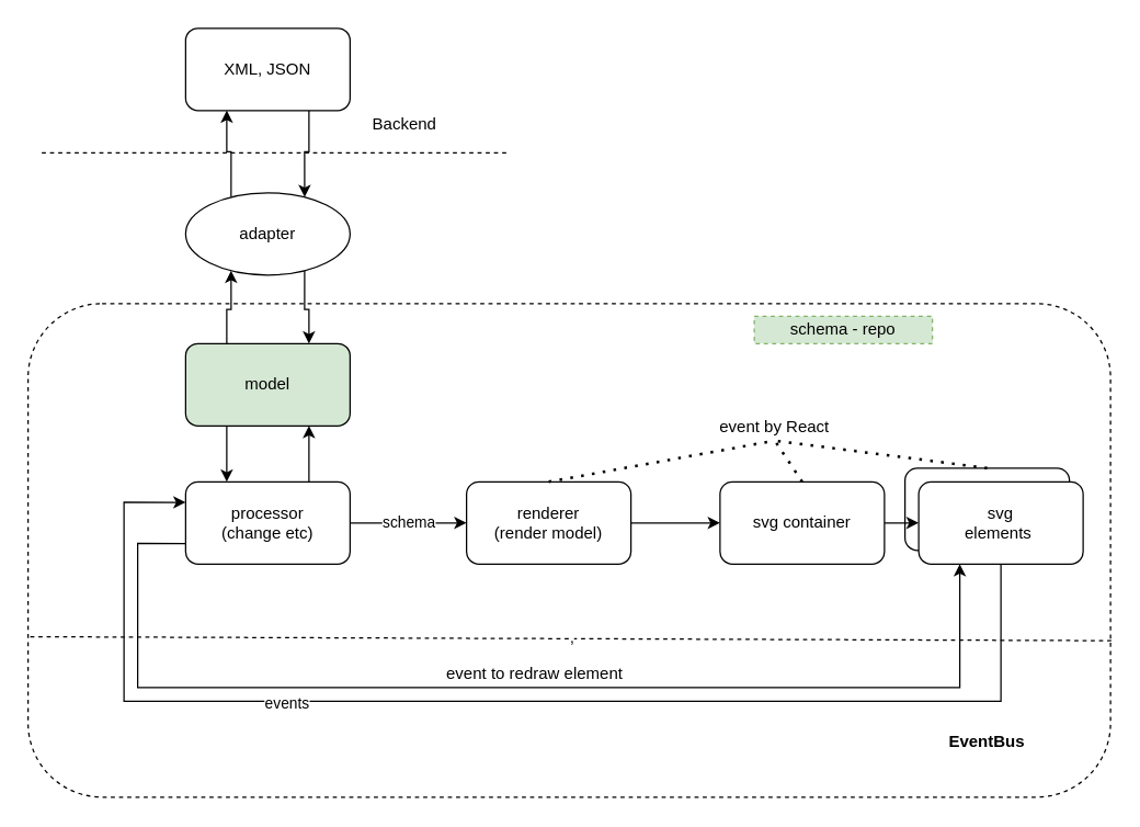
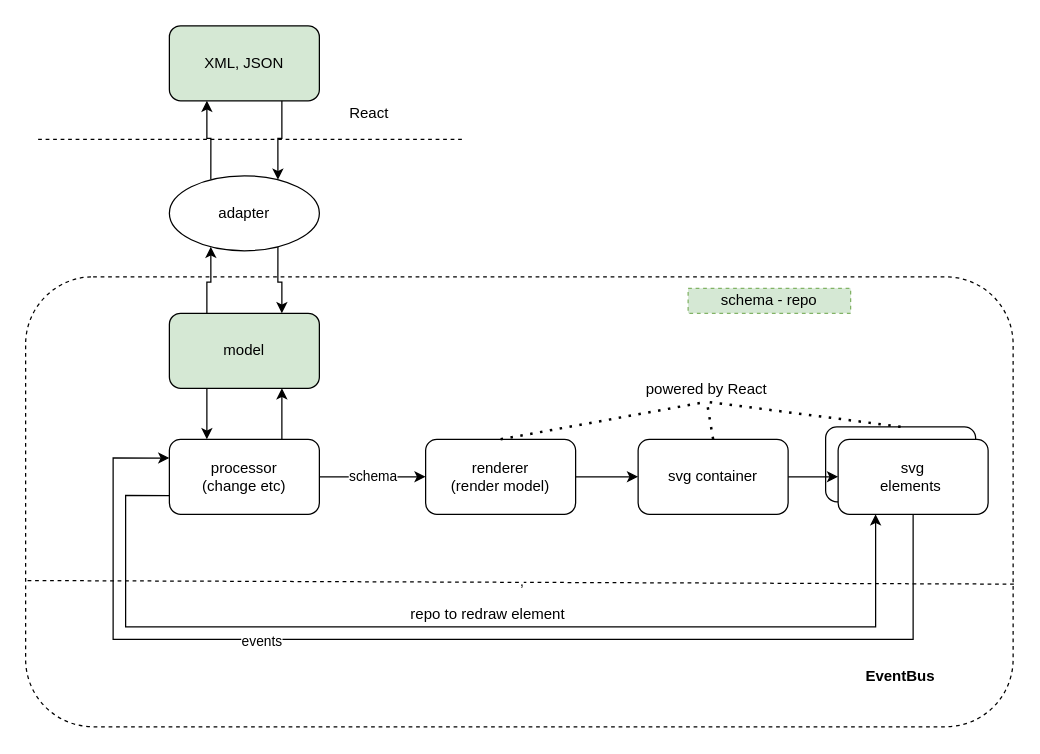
- <mxCell id="23" value="XML, JSON" style="whiteSpace=wrap;html=1;rounded=1;" parent="1" vertex="1"><mxGeometry x="135" y="20" width="120" height="60" as="geometry" /></mxCell>
+ <mxCell id="23" value="XML, JSON" style="whiteSpace=wrap;html=1;rounded=1;fillColor=#d5e8d4;" parent="1" vertex="1"><mxGeometry x="135" y="20" width="120" height="60" as="geometry" /></mxCell>
- <mxCell id="25" value="Backend" style="text;html=1;strokeColor=none;fillColor=none;align=center;verticalAlign=middle;whiteSpace=wrap;rounded=0;" parent="1" vertex="1"><mxGeometry x="275" y="80" width="40" height="20" as="geometry" /></mxCell>
+ <mxCell id="25" value="React" style="text;html=1;strokeColor=none;fillColor=none;align=center;verticalAlign=middle;whiteSpace=wrap;rounded=0;" parent="1" vertex="1"><mxGeometry x="275" y="80" width="40" height="20" as="geometry" /></mxCell>
- <mxCell id="30" value="event by React" style="text;html=1;strokeColor=none;fillColor=none;align=center;verticalAlign=middle;whiteSpace=wrap;rounded=0;dashed=1;" parent="1" vertex="1"><mxGeometry x="495" y="300.83" width="140" height="20" as="geometry" /></mxCell>
+ <mxCell id="30" value="powered by React" style="text;html=1;strokeColor=none;fillColor=none;align=center;verticalAlign=middle;whiteSpace=wrap;rounded=0;dashed=1;" parent="1" vertex="1"><mxGeometry x="495" y="300.83" width="140" height="20" as="geometry" /></mxCell>
- <mxCell id="15" value="svg container" style="rounded=1;whiteSpace=wrap;html=1;" parent="1" vertex="1"><mxGeometry x="525" y="350.83" width="120" height="60" as="geometry" /></mxCell>
+ <mxCell id="15" value="svg container" style="rounded=1;whiteSpace=wrap;html=1;" parent="1" vertex="1"><mxGeometry x="510" y="350.83" width="120" height="60" as="geometry" /></mxCell>
- <mxCell id="26" value="event to redraw element" style="text;html=1;strokeColor=none;fillColor=none;align=center;verticalAlign=middle;whiteSpace=wrap;rounded=0;dashed=1;" parent="1" vertex="1"><mxGeometry x="320" y="480.83" width="140" height="20" as="geometry" /></mxCell>
+ <mxCell id="26" value="repo to redraw element" style="text;html=1;strokeColor=none;fillColor=none;align=center;verticalAlign=middle;whiteSpace=wrap;rounded=0;dashed=1;" parent="1" vertex="1"><mxGeometry x="320" y="480.83" width="140" height="20" as="geometry" /></mxCell>
